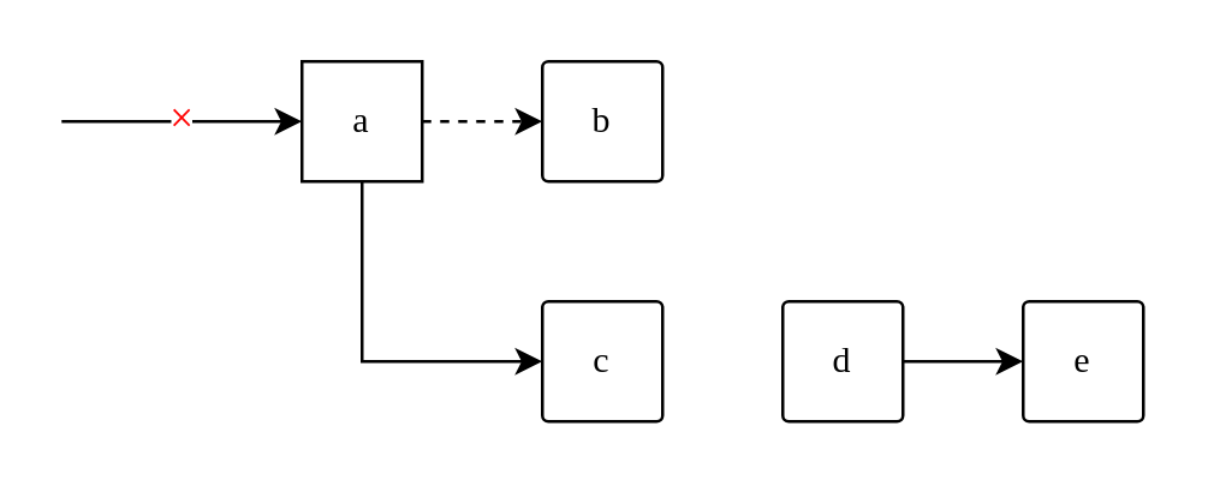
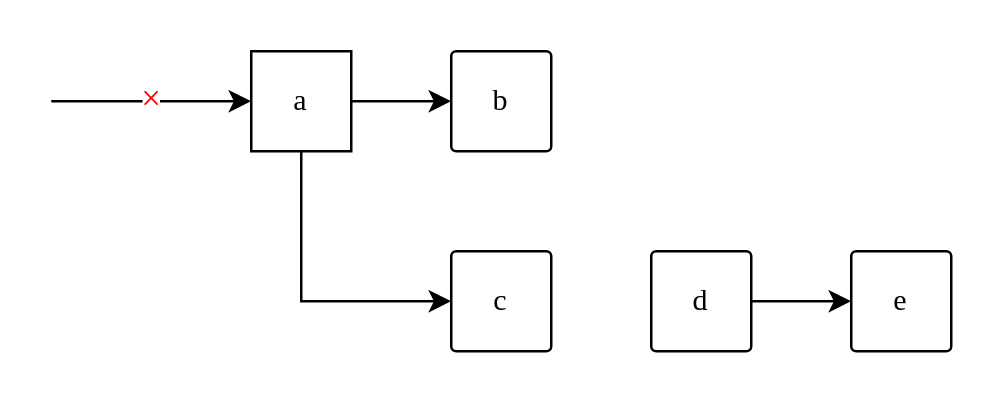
- <mxCell id="5" value="" style="endArrow=classic;html=1;rounded=0;exitX=1;exitY=0.5;exitDx=0;exitDy=0;entryX=0;entryY=0.5;entryDx=0;entryDy=0;dashed=1;" edge="1" parent="1" source="2" target="3"><mxGeometry width="50" height="50" relative="1" as="geometry"><mxPoint x="380" y="340" as="sourcePoint" /><mxPoint x="430" y="290" as="targetPoint" /></mxGeometry></mxCell>
+ <mxCell id="5" value="" style="endArrow=classic;html=1;rounded=0;exitX=1;exitY=0.5;exitDx=0;exitDy=0;entryX=0;entryY=0.5;entryDx=0;entryDy=0;" edge="1" parent="1" source="2" target="3"><mxGeometry width="50" height="50" relative="1" as="geometry"><mxPoint x="380" y="340" as="sourcePoint" /><mxPoint x="430" y="290" as="targetPoint" /></mxGeometry></mxCell>
